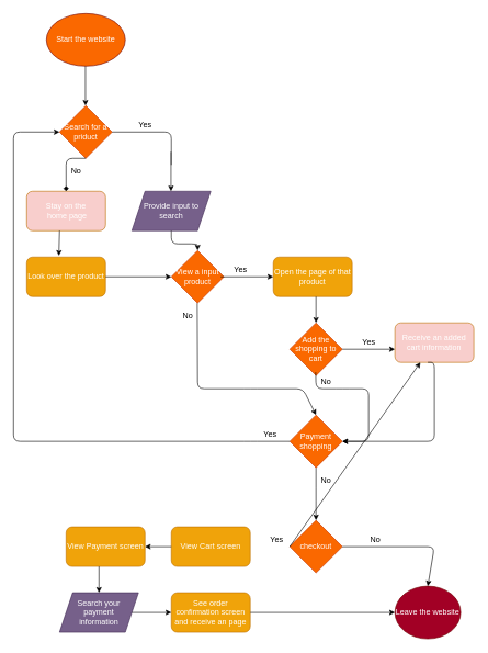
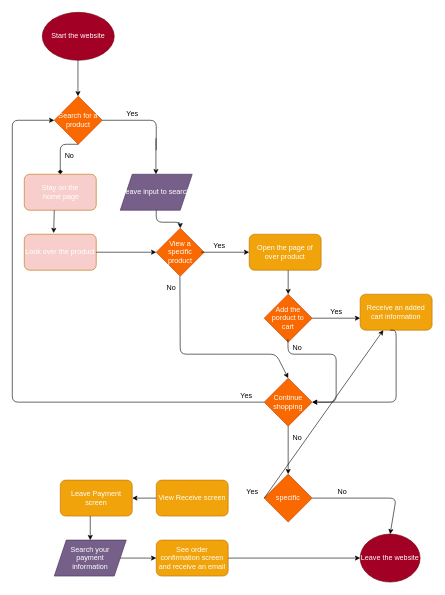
- <mxCell id="2" value="Start the website" style="ellipse;whiteSpace=wrap;html=1;fontFamily=Helvetica;fillColor=#fa6800;strokeColor=#6F0000;fontColor=#ffffff;" vertex="1" parent="1"><mxGeometry x="70" y="20" width="120" height="80" as="geometry" /></mxCell>
+ <mxCell id="2" value="Start the website" style="ellipse;whiteSpace=wrap;html=1;fontFamily=Helvetica;fillColor=#a20025;strokeColor=#6F0000;fontColor=#ffffff;" vertex="1" parent="1"><mxGeometry x="70" y="20" width="120" height="80" as="geometry" /></mxCell>
- <mxCell id="3" value="Search for a priduct" style="rhombus;whiteSpace=wrap;html=1;fontFamily=Helvetica;fillColor=#fa6800;strokeColor=#C73500;fontColor=#ffffff;" vertex="1" parent="1"><mxGeometry x="90" y="160" width="80" height="80" as="geometry" /></mxCell>
+ <mxCell id="3" value="Search for a product" style="rhombus;whiteSpace=wrap;html=1;fontFamily=Helvetica;fillColor=#fa6800;strokeColor=#C73500;fontColor=#ffffff;" vertex="1" parent="1"><mxGeometry x="90" y="160" width="80" height="80" as="geometry" /></mxCell>
- <mxCell id="6" value="Provide input to search" style="shape=parallelogram;perimeter=parallelogramPerimeter;whiteSpace=wrap;html=1;fixedSize=1;fontFamily=Helvetica;fillColor=#76608a;strokeColor=#432D57;fontColor=#ffffff;" vertex="1" parent="1"><mxGeometry x="200" y="290" width="120" height="60" as="geometry" /></mxCell>
+ <mxCell id="6" value="Leave input to search" style="shape=parallelogram;perimeter=parallelogramPerimeter;whiteSpace=wrap;html=1;fixedSize=1;fontFamily=Helvetica;fillColor=#76608a;strokeColor=#432D57;fontColor=#ffffff;" vertex="1" parent="1"><mxGeometry x="200" y="290" width="120" height="60" as="geometry" /></mxCell>
- <mxCell id="11" value="Look over the product" style="rounded=1;whiteSpace=wrap;html=1;fontFamily=Helvetica;fillColor=#f0a30a;strokeColor=#BD7000;fontColor=#ffffff;" vertex="1" parent="1"><mxGeometry x="40" y="390" width="120" height="60" as="geometry" /></mxCell>
+ <mxCell id="11" value="Look over the product" style="rounded=1;whiteSpace=wrap;html=1;fontFamily=Helvetica;fillColor=#f8cecc;strokeColor=#BD7000;fontColor=#ffffff;" vertex="1" parent="1"><mxGeometry x="40" y="390" width="120" height="60" as="geometry" /></mxCell>
- <mxCell id="13" value="View a input product" style="rhombus;whiteSpace=wrap;html=1;fontFamily=Helvetica;fillColor=#fa6800;strokeColor=#C73500;fontColor=#ffffff;" vertex="1" parent="1"><mxGeometry x="260" y="380" width="80" height="80" as="geometry" /></mxCell>
+ <mxCell id="13" value="View a specific product" style="rhombus;whiteSpace=wrap;html=1;fontFamily=Helvetica;fillColor=#fa6800;strokeColor=#C73500;fontColor=#ffffff;" vertex="1" parent="1"><mxGeometry x="260" y="380" width="80" height="80" as="geometry" /></mxCell>
- <mxCell id="18" value="Open the page of that product" style="rounded=1;whiteSpace=wrap;html=1;fontFamily=Helvetica;fillColor=#f0a30a;strokeColor=#BD7000;fontColor=#ffffff;" vertex="1" parent="1"><mxGeometry x="415" y="390" width="120" height="60" as="geometry" /></mxCell>
+ <mxCell id="18" value="Open the page of over product" style="rounded=1;whiteSpace=wrap;html=1;fontFamily=Helvetica;fillColor=#f0a30a;strokeColor=#BD7000;fontColor=#ffffff;" vertex="1" parent="1"><mxGeometry x="415" y="390" width="120" height="60" as="geometry" /></mxCell>
- <mxCell id="24" value="Receive an added cart information" style="rounded=1;whiteSpace=wrap;html=1;fontFamily=Helvetica;fillColor=#f8cecc;strokeColor=#BD7000;fontColor=#ffffff;" vertex="1" parent="1"><mxGeometry x="600" y="490" width="120" height="60" as="geometry" /></mxCell>
+ <mxCell id="24" value="Receive an added cart information" style="rounded=1;whiteSpace=wrap;html=1;fontFamily=Helvetica;fillColor=#f0a30a;strokeColor=#BD7000;fontColor=#ffffff;" vertex="1" parent="1"><mxGeometry x="600" y="490" width="120" height="60" as="geometry" /></mxCell>
- <mxCell id="19" value="Add the shopping to &lt;br&gt;cart" style="rhombus;whiteSpace=wrap;html=1;fontFamily=Helvetica;fillColor=#fa6800;strokeColor=#C73500;fontColor=#ffffff;" vertex="1" parent="1"><mxGeometry x="440" y="490" width="80" height="80" as="geometry" /></mxCell>
+ <mxCell id="19" value="Add the porduct to &lt;br&gt;cart" style="rhombus;whiteSpace=wrap;html=1;fontFamily=Helvetica;fillColor=#fa6800;strokeColor=#C73500;fontColor=#ffffff;" vertex="1" parent="1"><mxGeometry x="440" y="490" width="80" height="80" as="geometry" /></mxCell>
- <mxCell id="26" value="Payment shopping" style="rhombus;whiteSpace=wrap;html=1;fontFamily=Helvetica;fillColor=#fa6800;strokeColor=#C73500;fontColor=#ffffff;" vertex="1" parent="1"><mxGeometry x="440" y="630" width="80" height="80" as="geometry" /></mxCell>
+ <mxCell id="26" value="Continue shopping" style="rhombus;whiteSpace=wrap;html=1;fontFamily=Helvetica;fillColor=#fa6800;strokeColor=#C73500;fontColor=#ffffff;" vertex="1" parent="1"><mxGeometry x="440" y="630" width="80" height="80" as="geometry" /></mxCell>
- <mxCell id="33" value="View Payment screen" style="rounded=1;whiteSpace=wrap;html=1;fontFamily=Helvetica;fillColor=#f0a30a;strokeColor=#BD7000;fontColor=#ffffff;" vertex="1" parent="1"><mxGeometry x="100" y="800" width="120" height="60" as="geometry" /></mxCell>
+ <mxCell id="33" value="Leave Payment screen" style="rounded=1;whiteSpace=wrap;html=1;fontFamily=Helvetica;fillColor=#f0a30a;strokeColor=#BD7000;fontColor=#ffffff;" vertex="1" parent="1"><mxGeometry x="100" y="800" width="120" height="60" as="geometry" /></mxCell>
- <mxCell id="32" value="View Cart screen" style="rounded=1;whiteSpace=wrap;html=1;fontFamily=Helvetica;fillColor=#f0a30a;strokeColor=#BD7000;fontColor=#ffffff;" vertex="1" parent="1"><mxGeometry x="260" y="800" width="120" height="60" as="geometry" /></mxCell>
+ <mxCell id="32" value="View Receive screen" style="rounded=1;whiteSpace=wrap;html=1;fontFamily=Helvetica;fillColor=#f0a30a;strokeColor=#BD7000;fontColor=#ffffff;" vertex="1" parent="1"><mxGeometry x="260" y="800" width="120" height="60" as="geometry" /></mxCell>
- <mxCell id="31" value="checkout" style="rhombus;whiteSpace=wrap;html=1;fontFamily=Helvetica;fillColor=#fa6800;strokeColor=#C73500;fontColor=#ffffff;" vertex="1" parent="1"><mxGeometry x="440" y="790" width="80" height="80" as="geometry" /></mxCell>
+ <mxCell id="31" value="specific" style="rhombus;whiteSpace=wrap;html=1;fontFamily=Helvetica;fillColor=#fa6800;strokeColor=#C73500;fontColor=#ffffff;" vertex="1" parent="1"><mxGeometry x="440" y="790" width="80" height="80" as="geometry" /></mxCell>
- <mxCell id="35" value="See order confirmation screen and receive an page" style="rounded=1;whiteSpace=wrap;html=1;fontFamily=Helvetica;fillColor=#f0a30a;strokeColor=#BD7000;fontColor=#ffffff;" vertex="1" parent="1"><mxGeometry x="260" y="900" width="120" height="60" as="geometry" /></mxCell>
+ <mxCell id="35" value="See order confirmation screen and receive an email" style="rounded=1;whiteSpace=wrap;html=1;fontFamily=Helvetica;fillColor=#f0a30a;strokeColor=#BD7000;fontColor=#ffffff;" vertex="1" parent="1"><mxGeometry x="260" y="900" width="120" height="60" as="geometry" /></mxCell>
